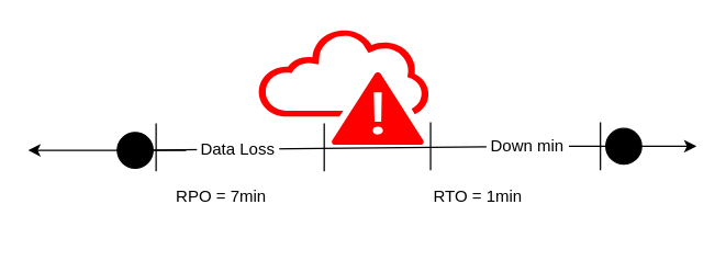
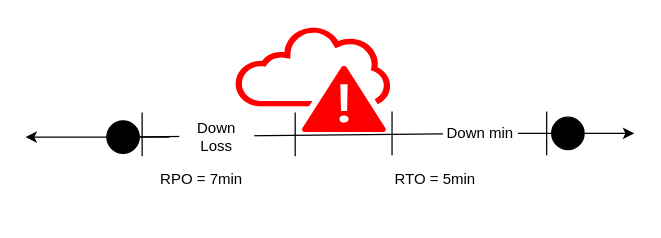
- <mxCell id="13" value="Data Loss" style="text;html=1;strokeColor=none;fillColor=default;align=center;verticalAlign=middle;whiteSpace=wrap;rounded=0;" parent="1" vertex="1"><mxGeometry x="143" y="94" width="60" height="30" as="geometry" /></mxCell>
+ <mxCell id="13" value="Down Loss" style="text;html=1;strokeColor=none;fillColor=default;align=center;verticalAlign=middle;whiteSpace=wrap;rounded=0;" parent="1" vertex="1"><mxGeometry x="143" y="94" width="60" height="30" as="geometry" /></mxCell>
- <mxCell id="9" value="RTO = 1min" style="text;html=1;strokeColor=none;fillColor=none;align=center;verticalAlign=middle;whiteSpace=wrap;rounded=0;" parent="1" vertex="1"><mxGeometry x="306" y="128" width="84" height="30" as="geometry" /></mxCell>
+ <mxCell id="9" value="RTO = 5min" style="text;html=1;strokeColor=none;fillColor=none;align=center;verticalAlign=middle;whiteSpace=wrap;rounded=0;" parent="1" vertex="1"><mxGeometry x="306" y="128" width="84" height="30" as="geometry" /></mxCell>
